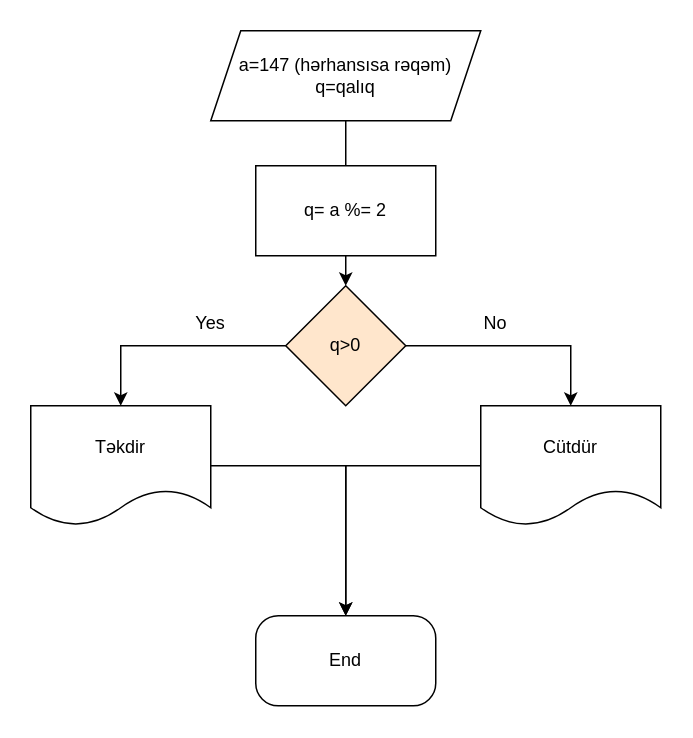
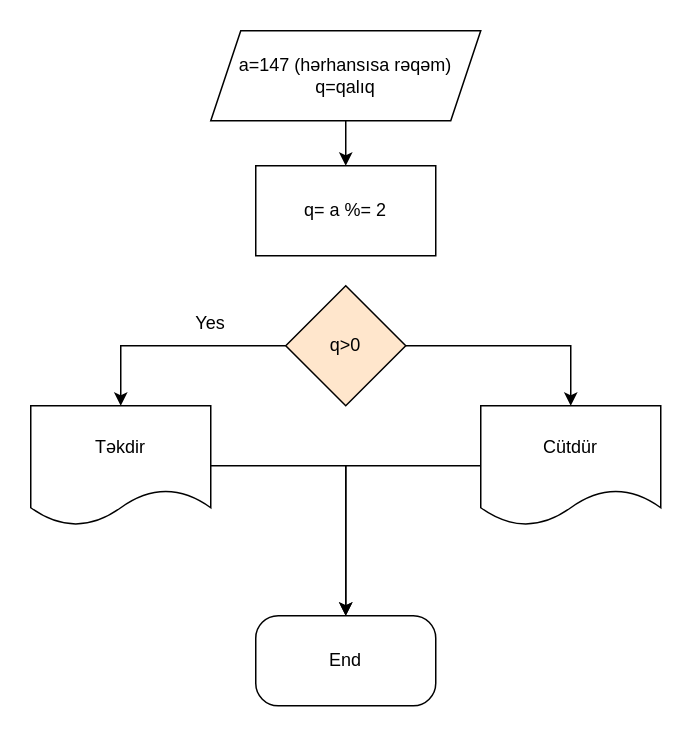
- <mxCell id="3" value="" style="edgeStyle=orthogonalEdgeStyle;rounded=0;orthogonalLoop=1;jettySize=auto;html=1;" parent="1" source="4" target="7" edge="1"><mxGeometry relative="1" as="geometry" /></mxCell>
+ <mxCell id="3" value="" style="edgeStyle=orthogonalEdgeStyle;rounded=0;orthogonalLoop=1;jettySize=auto;html=1;" parent="1" source="4" target="14" edge="1"><mxGeometry relative="1" as="geometry" /></mxCell>
- <mxCell id="13" value="No" style="text;html=1;strokeColor=none;fillColor=none;align=center;verticalAlign=middle;whiteSpace=wrap;rounded=0;" parent="1" vertex="1"><mxGeometry x="300" y="200" width="60" height="30" as="geometry" /></mxCell>
